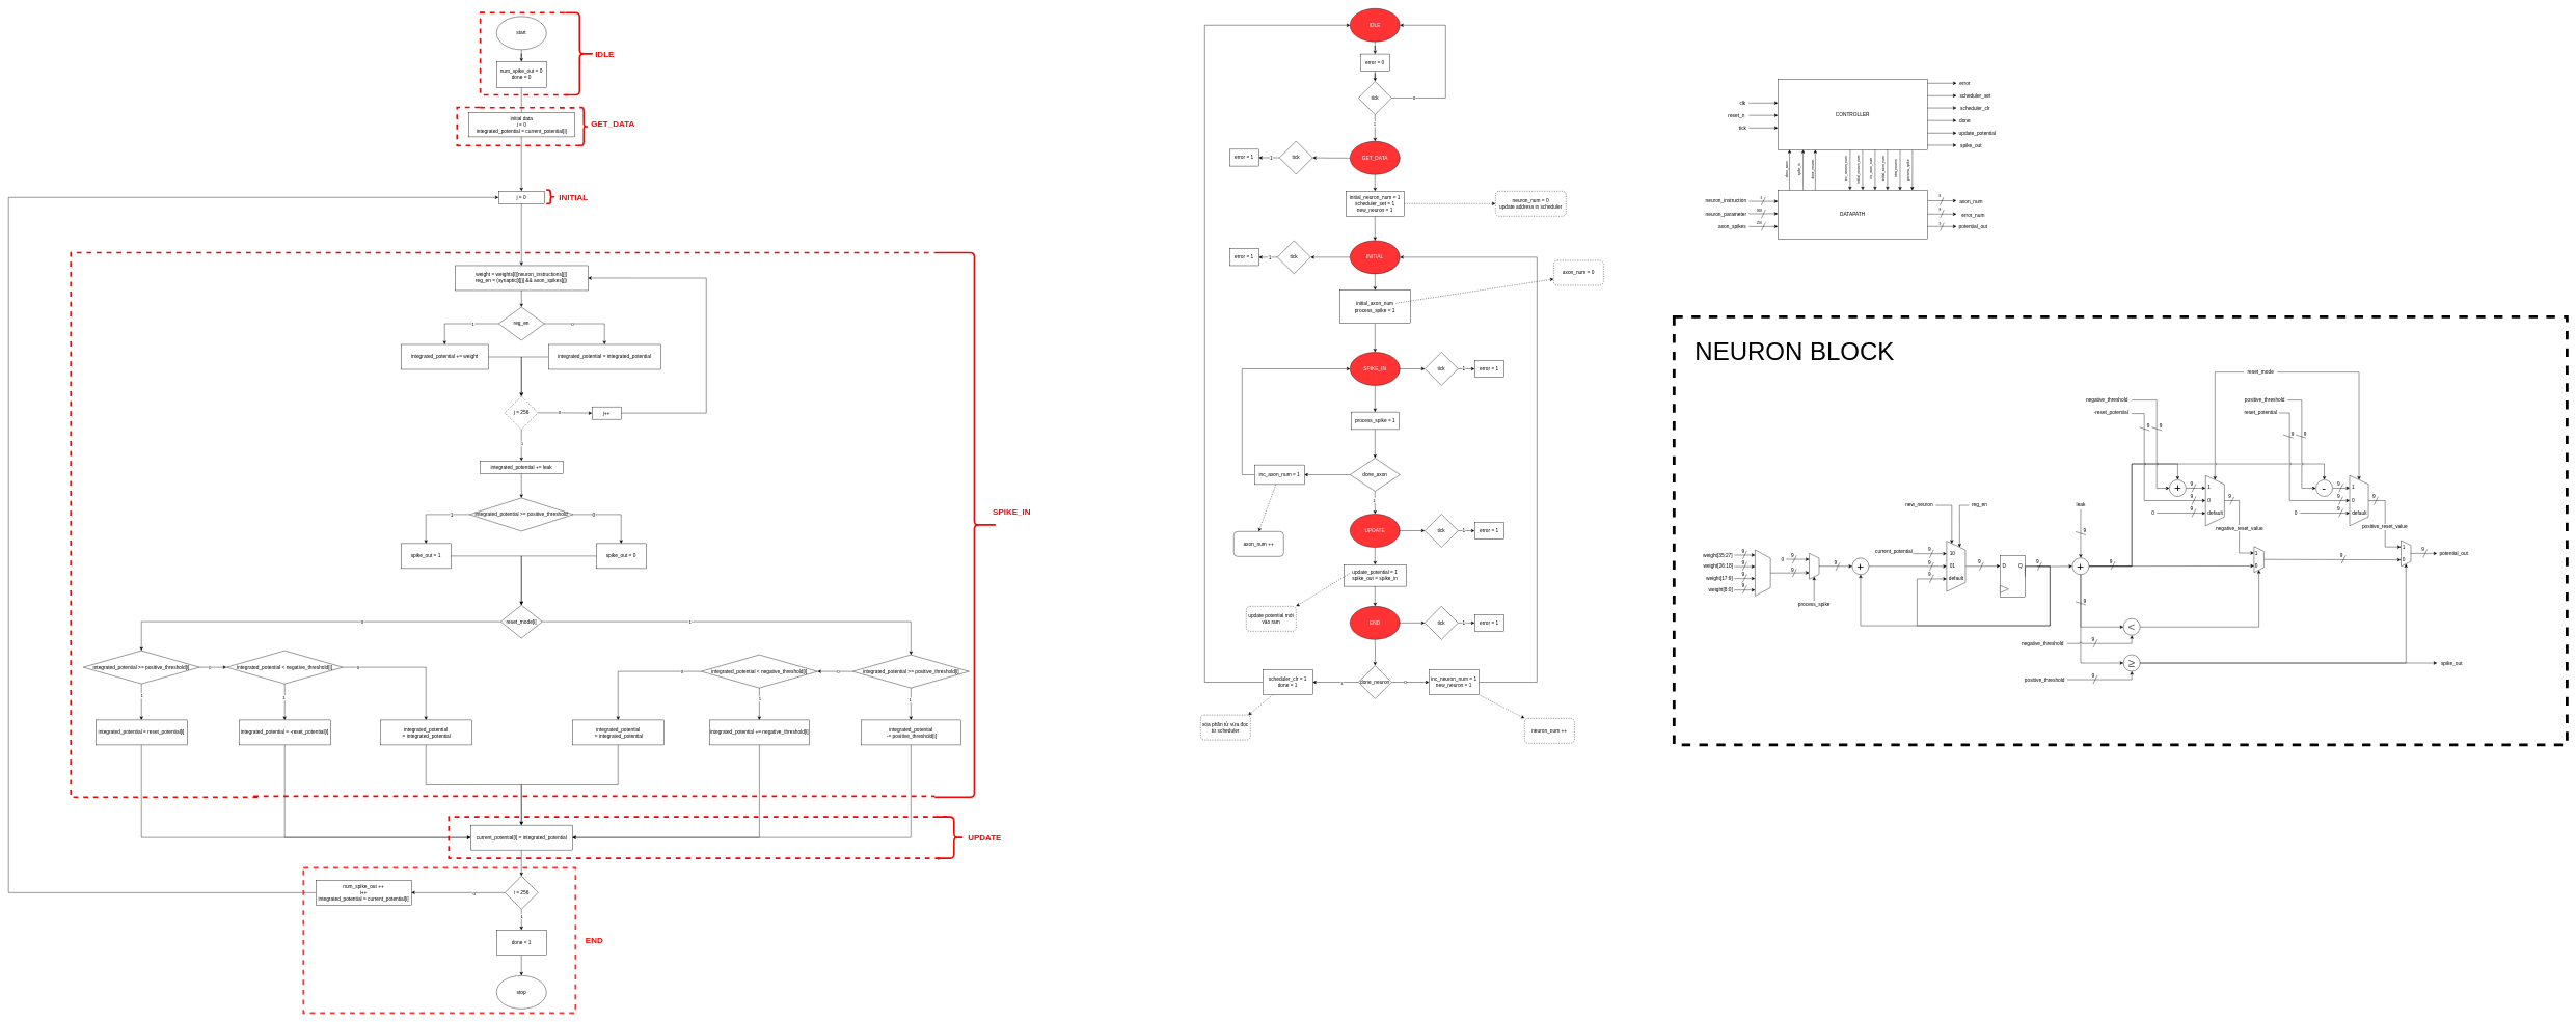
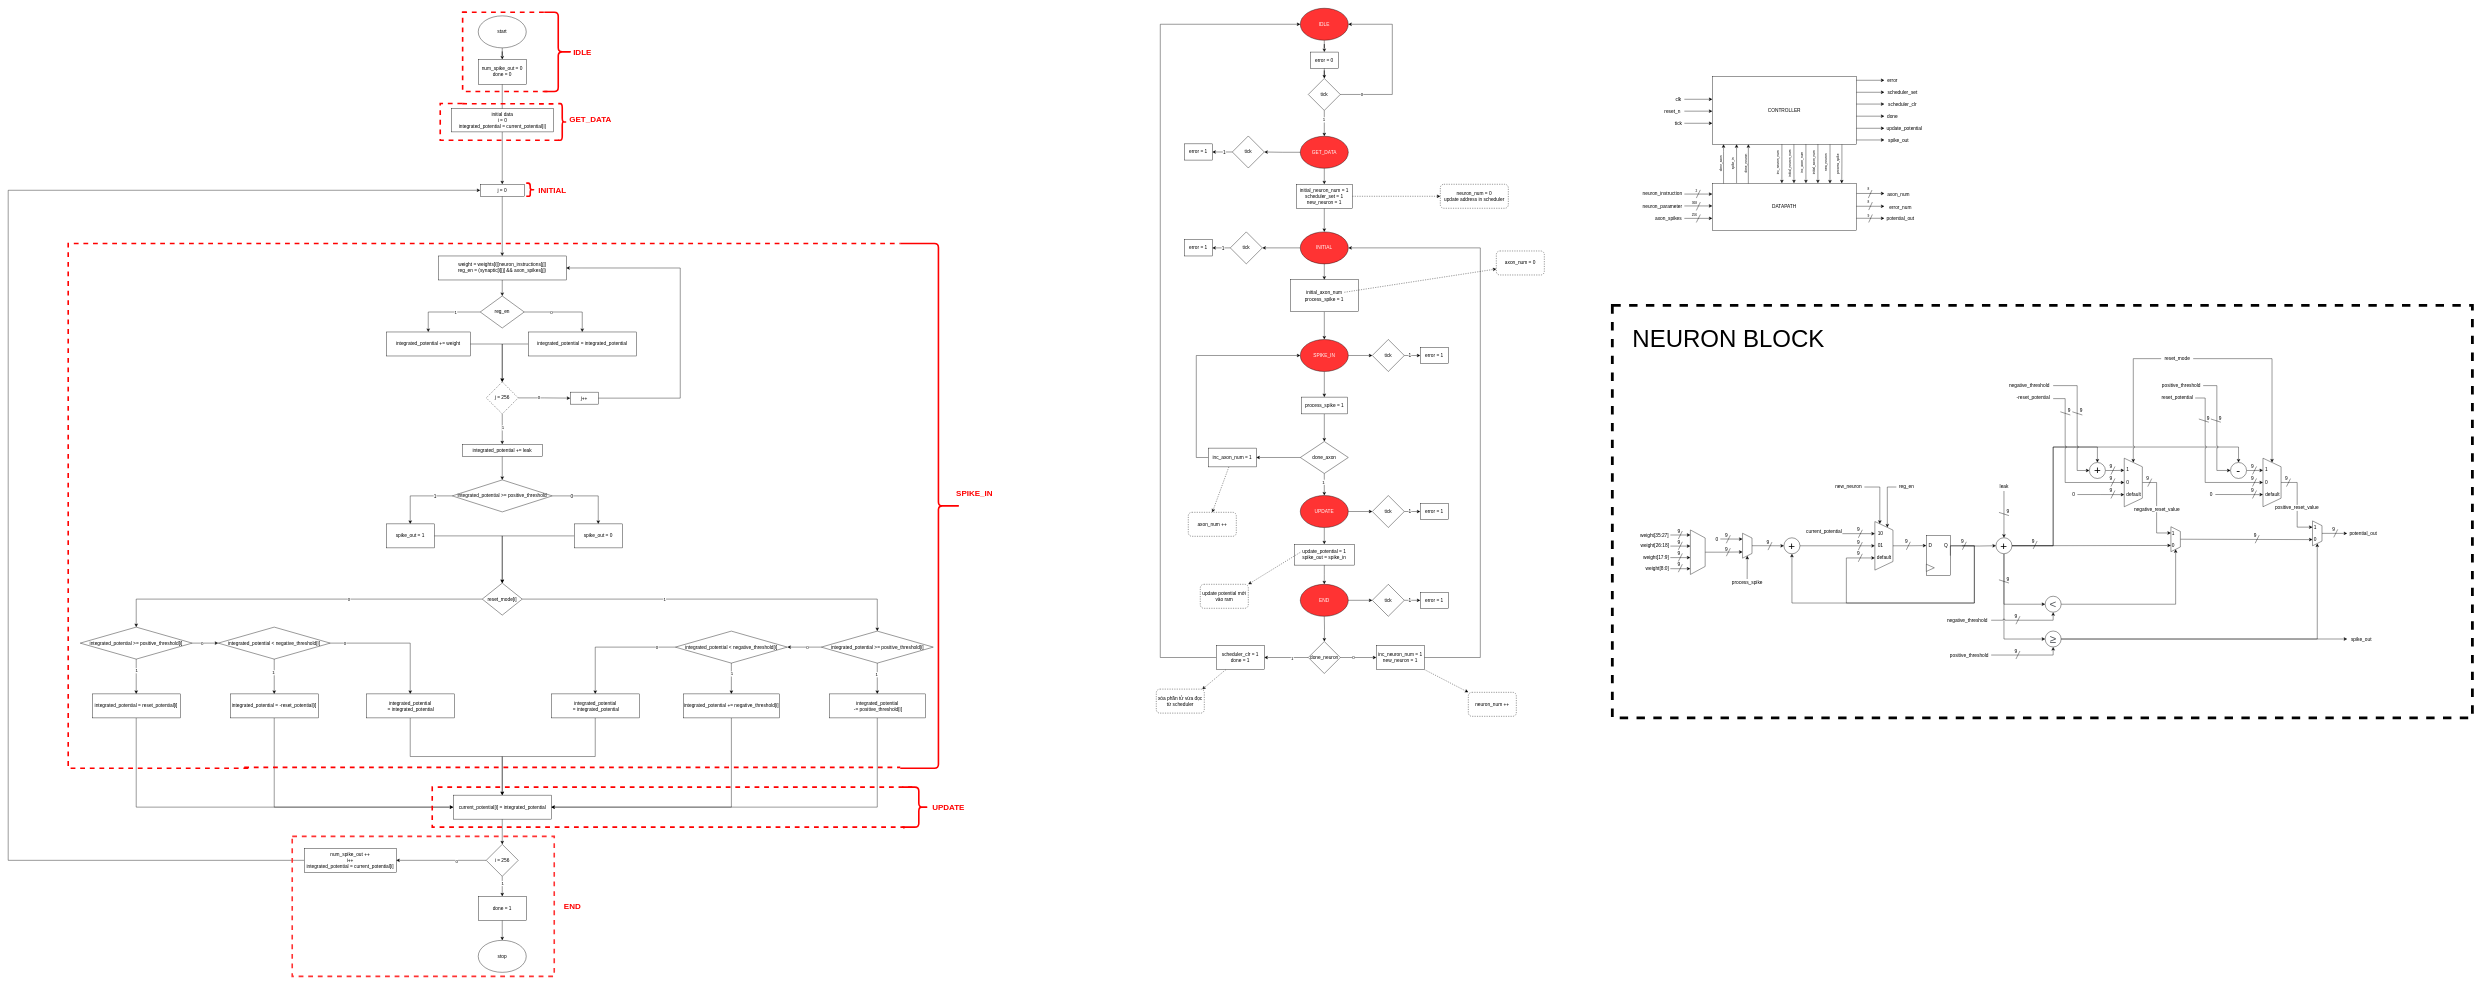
- <mxCell id="166" value="axon_num ++" style="rounded=1;whiteSpace=wrap;html=1;dashed=0;" parent="1" vertex="1"><mxGeometry x="2970" y="1280" width="120" height="60" as="geometry" /></mxCell>
+ <mxCell id="166" value="axon_num ++" style="rounded=1;whiteSpace=wrap;html=1;dashed=1;" parent="1" vertex="1"><mxGeometry x="2970" y="1280" width="120" height="60" as="geometry" /></mxCell>
